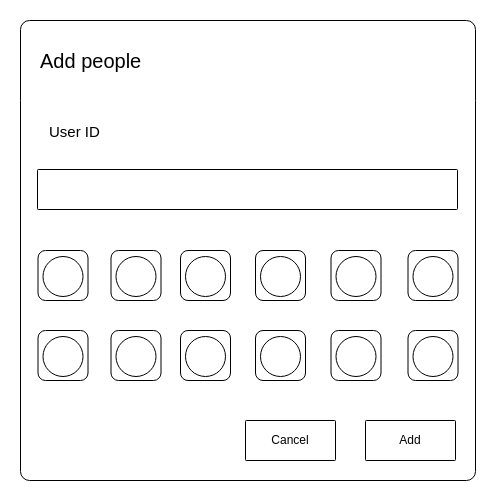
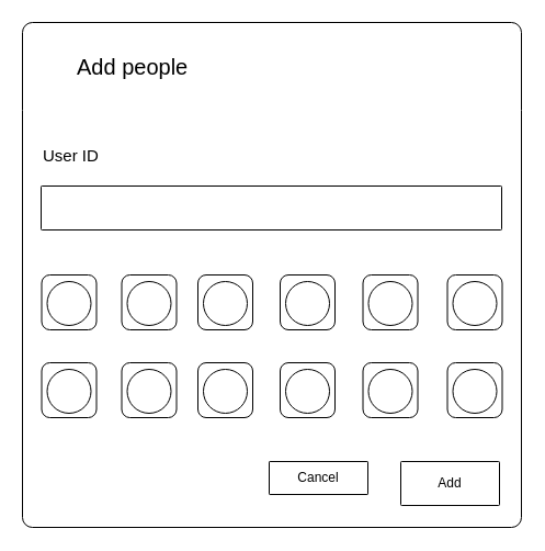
- <mxCell id="4" value="&lt;font style=&quot;font-size: 20px;&quot;&gt;Add people&lt;/font&gt;" style="text;html=1;align=left;verticalAlign=middle;resizable=0;points=[];autosize=1;strokeColor=none;fillColor=none;" parent="1" vertex="1"><mxGeometry x="37.5" y="40" width="120" height="40" as="geometry" /></mxCell>
+ <mxCell id="4" value="&lt;font style=&quot;font-size: 20px;&quot;&gt;Add people&lt;/font&gt;" style="text;html=1;align=left;verticalAlign=middle;resizable=0;points=[];autosize=1;strokeColor=none;fillColor=none;" parent="1" vertex="1"><mxGeometry x="67.5" y="40" width="120" height="40" as="geometry" /></mxCell>
- <mxCell id="32" value="&lt;font style=&quot;font-size: 15px;&quot;&gt;User ID&lt;/font&gt;" style="text;html=1;align=left;verticalAlign=middle;resizable=0;points=[];autosize=1;strokeColor=none;fillColor=none;fontSize=20;" parent="1" vertex="1"><mxGeometry x="47" y="109" width="70" height="40" as="geometry" /></mxCell>
+ <mxCell id="32" value="&lt;font style=&quot;font-size: 15px;&quot;&gt;User ID&lt;/font&gt;" style="text;html=1;align=left;verticalAlign=middle;resizable=0;points=[];autosize=1;strokeColor=none;fillColor=none;fontSize=20;" parent="1" vertex="1"><mxGeometry x="37" y="119" width="70" height="40" as="geometry" /></mxCell>
- <mxCell id="5" value="Cancel" style="rounded=1;whiteSpace=wrap;html=1;gradientColor=none;fillColor=none;glass=0;shadow=0;sketch=0;labelPadding=0;fillOpacity=100;arcSize=2;" parent="1" vertex="1"><mxGeometry x="245" y="420" width="90" height="40" as="geometry" /></mxCell>
+ <mxCell id="5" value="Cancel" style="rounded=1;whiteSpace=wrap;html=1;gradientColor=none;fillColor=none;glass=0;shadow=0;sketch=0;labelPadding=0;fillOpacity=100;arcSize=2;" parent="1" vertex="1"><mxGeometry x="245" y="420" width="90" height="30" as="geometry" /></mxCell>
